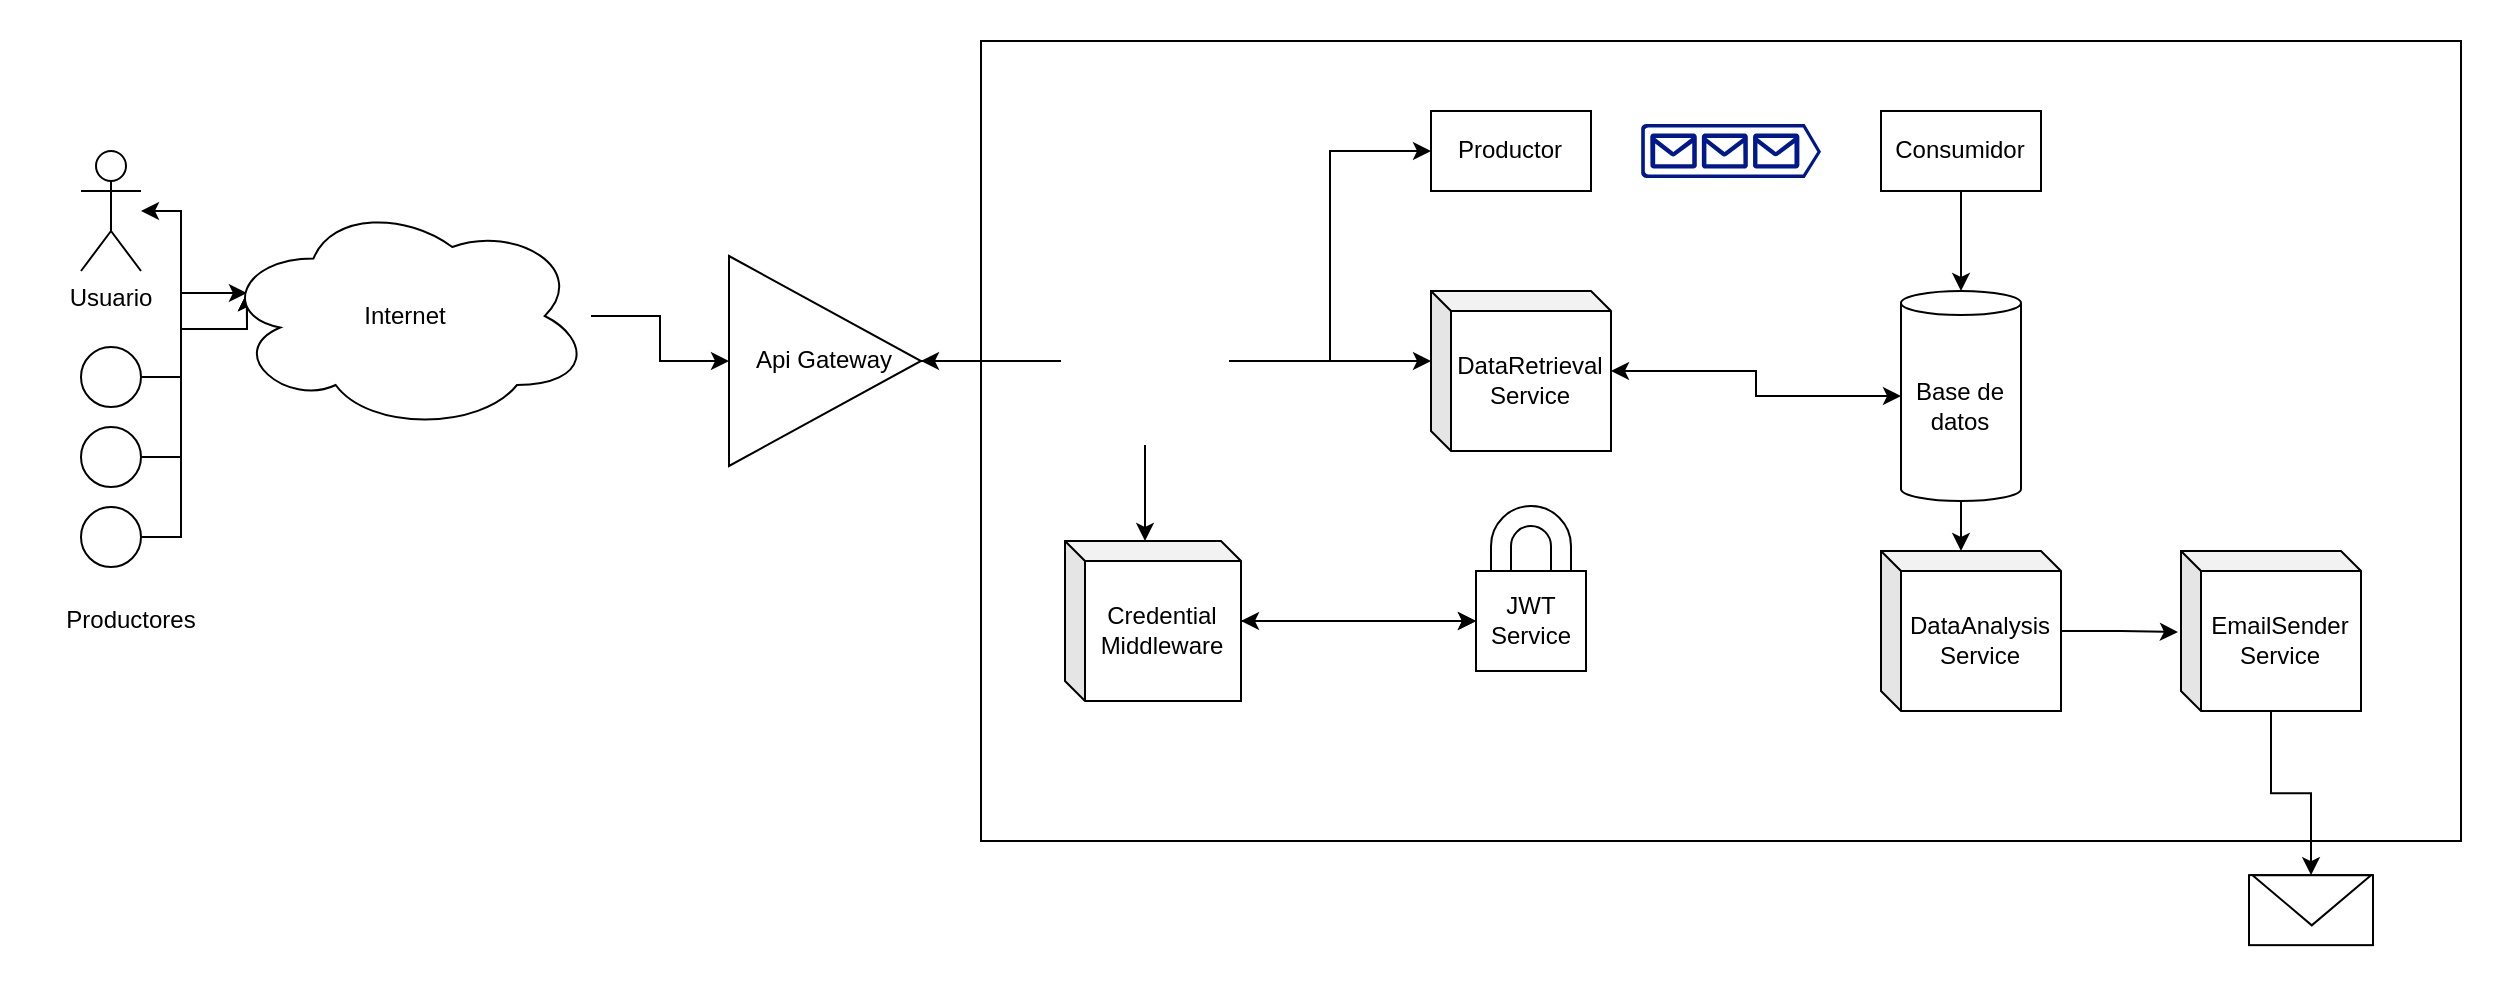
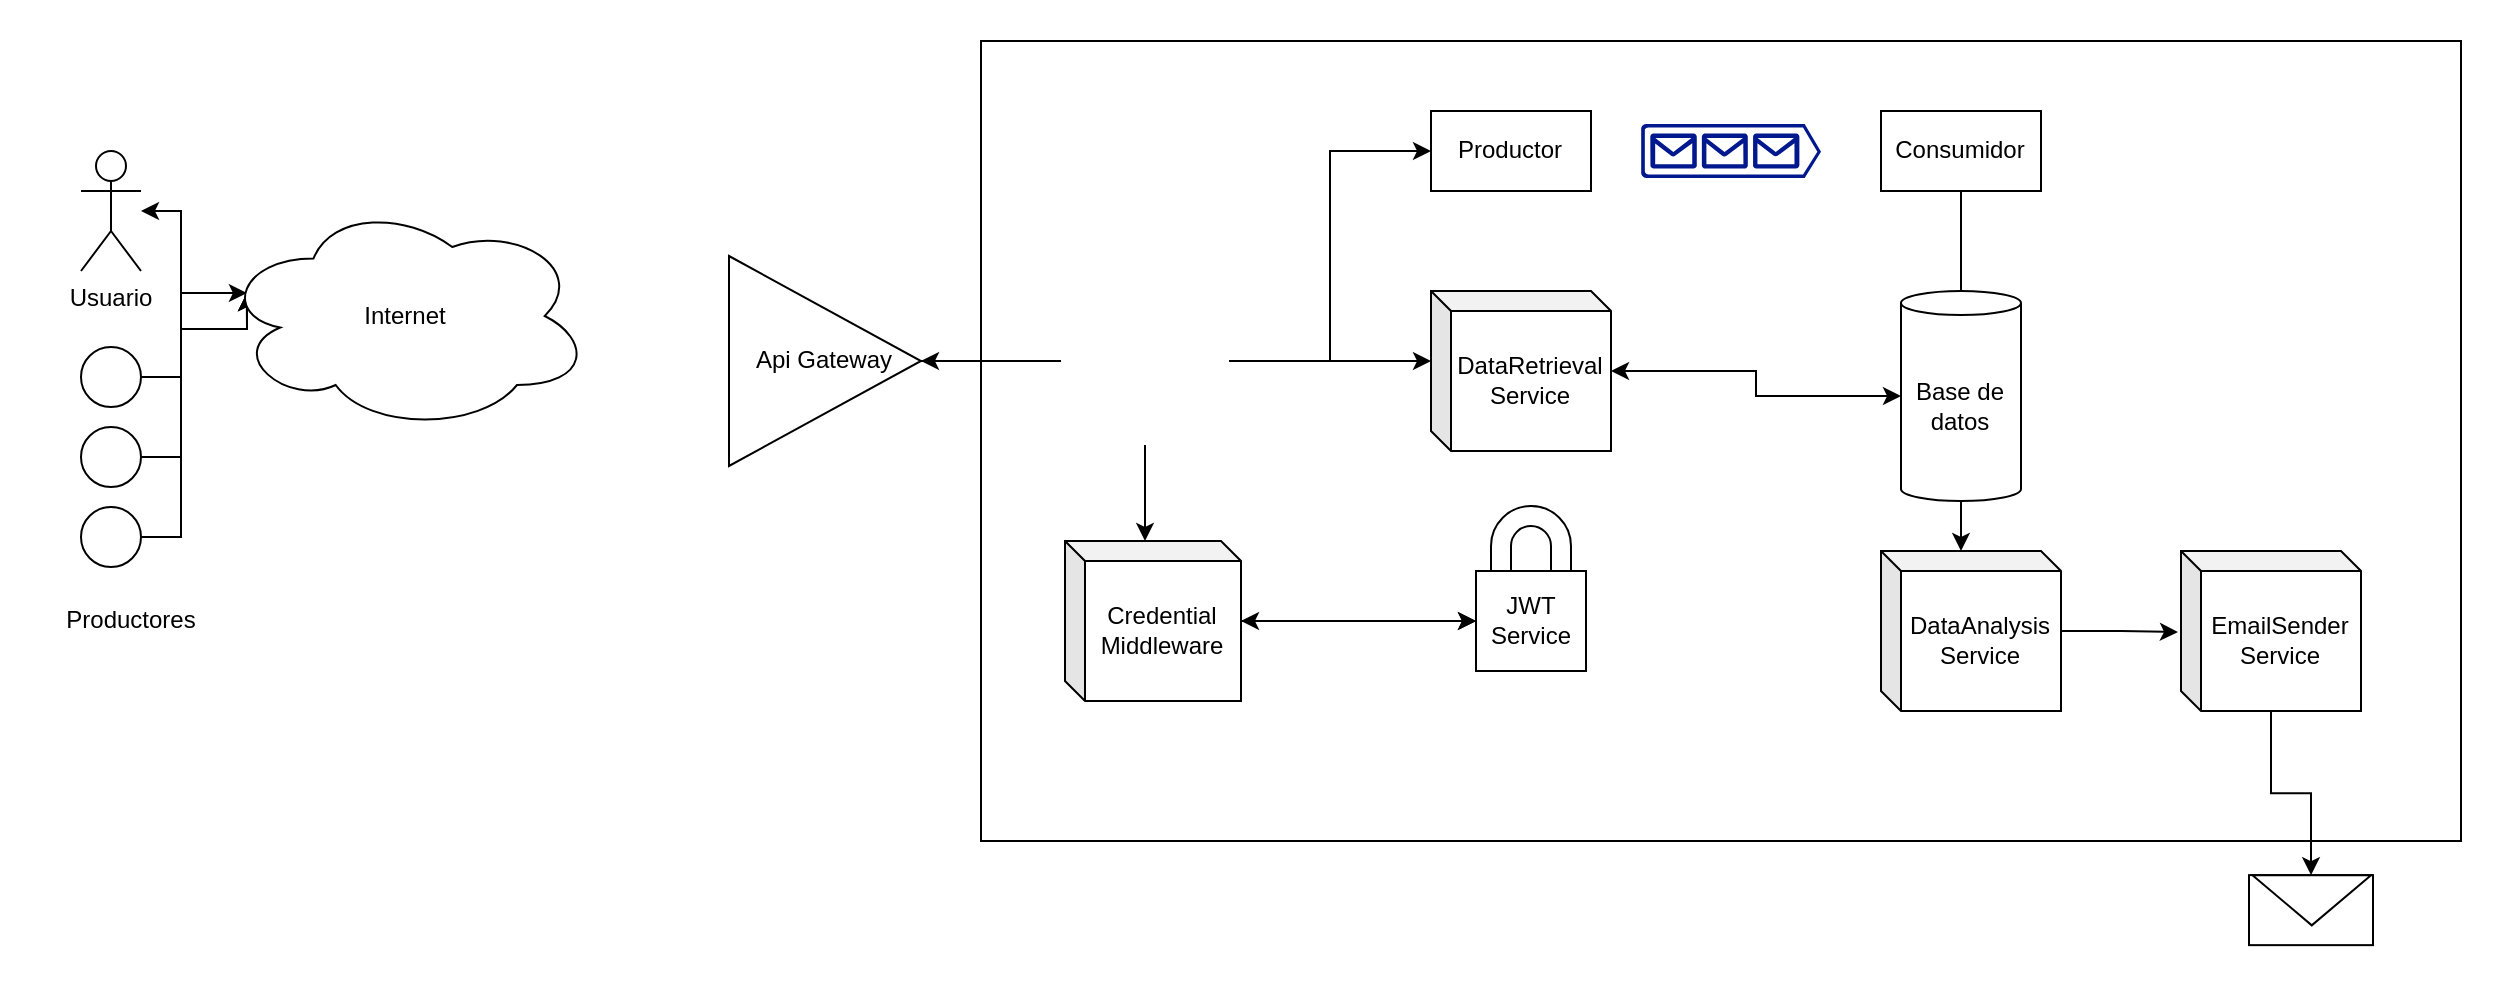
- <mxCell id="19" style="edgeStyle=orthogonalEdgeStyle;rounded=0;orthogonalLoop=1;jettySize=auto;html=1;entryX=0.5;entryY=0;entryDx=0;entryDy=0;entryPerimeter=0;" edge="1" parent="1" source="20" target="17"><mxGeometry relative="1" as="geometry" /></mxCell>
+ <mxCell id="19" style="edgeStyle=orthogonalEdgeStyle;rounded=0;orthogonalLoop=1;jettySize=auto;html=1;entryX=0.5;entryY=0;entryDx=0;entryDy=0;entryPerimeter=0;endArrow=none;" edge="1" parent="1" source="20" target="17"><mxGeometry relative="1" as="geometry" /></mxCell>
- <mxCell id="11" style="edgeStyle=orthogonalEdgeStyle;rounded=0;orthogonalLoop=1;jettySize=auto;html=1;entryX=0;entryY=0.5;entryDx=0;entryDy=0;" edge="1" parent="1" source="12" target="15"><mxGeometry relative="1" as="geometry" /></mxCell>
